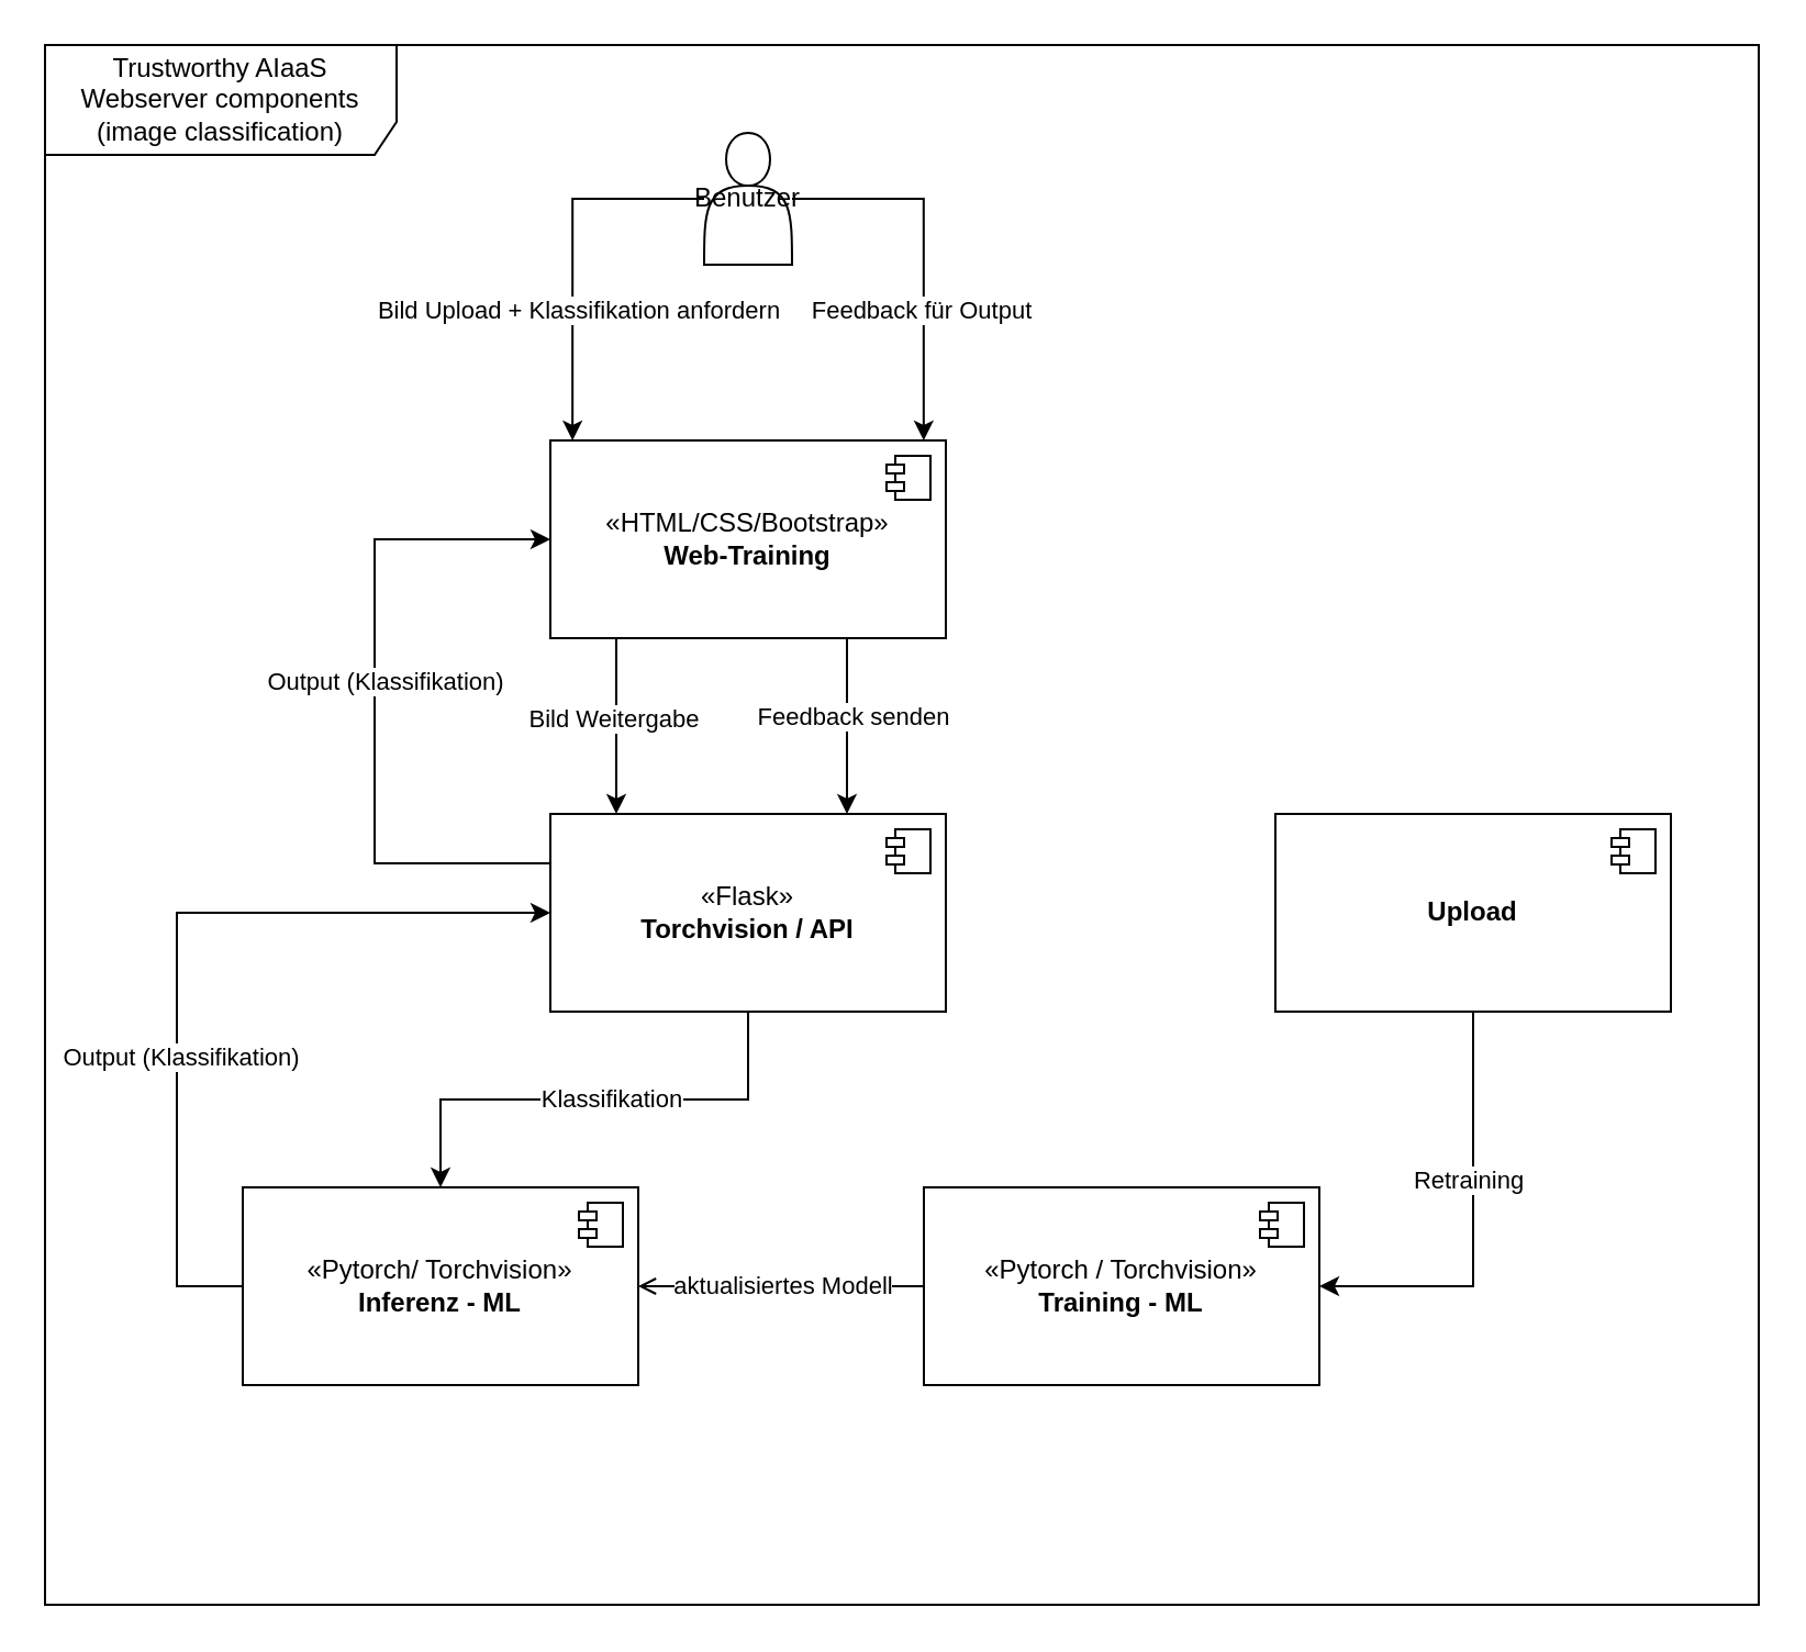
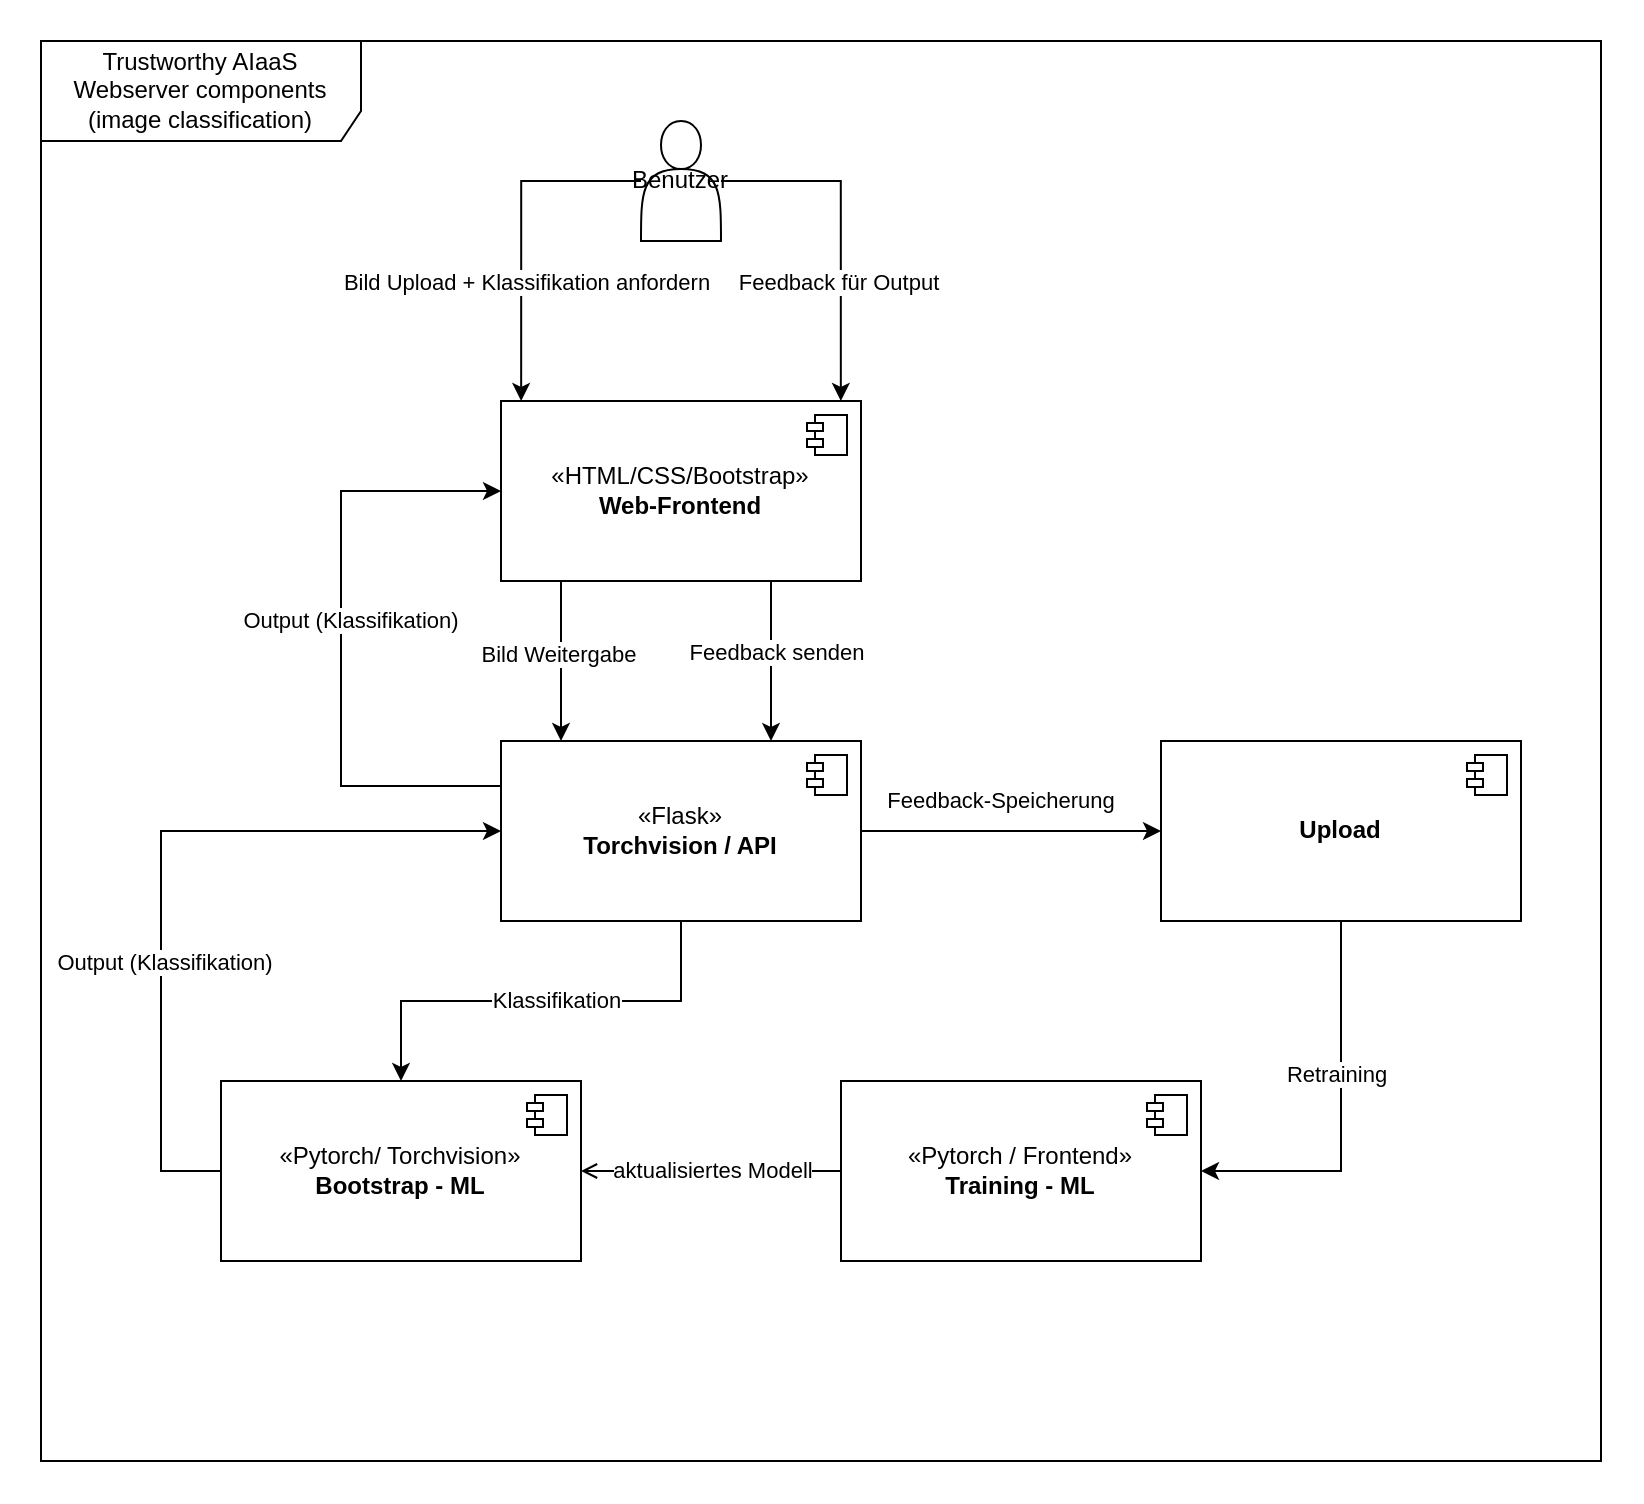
- <mxCell id="10" value="«HTML/CSS/Bootstrap»&lt;br&gt;&lt;b&gt;Web-Training&lt;/b&gt;" style="html=1;dropTarget=0;whiteSpace=wrap;" parent="2" vertex="1"><mxGeometry x="230" y="180" width="180" height="90" as="geometry" /></mxCell>
+ <mxCell id="10" value="«HTML/CSS/Bootstrap»&lt;br&gt;&lt;b&gt;Web-Frontend&lt;/b&gt;" style="html=1;dropTarget=0;whiteSpace=wrap;" parent="2" vertex="1"><mxGeometry x="230" y="180" width="180" height="90" as="geometry" /></mxCell>
+ <mxCell id="14" value="Feedback-Speicherung" style="edgeStyle=orthogonalEdgeStyle;rounded=0;orthogonalLoop=1;jettySize=auto;html=1;entryX=0;entryY=0.5;entryDx=0;entryDy=0;" parent="2" source="17" target="25" edge="1"><mxGeometry x="-0.067" y="15" relative="1" as="geometry"><mxPoint as="offset" /></mxGeometry></mxCell>
- <mxCell id="21" value="«Pytorch/ Torchvision»&lt;br&gt;&lt;b&gt;Inferenz - ML&lt;/b&gt;" style="html=1;dropTarget=0;whiteSpace=wrap;" parent="2" vertex="1"><mxGeometry x="90" y="520" width="180" height="90" as="geometry" /></mxCell>
+ <mxCell id="21" value="«Pytorch/ Torchvision»&lt;br&gt;&lt;b&gt;Bootstrap - ML&lt;/b&gt;" style="html=1;dropTarget=0;whiteSpace=wrap;" parent="2" vertex="1"><mxGeometry x="90" y="520" width="180" height="90" as="geometry" /></mxCell>
- <mxCell id="29" value="«Pytorch / Torchvision»&lt;br&gt;&lt;b&gt;Training - ML&lt;/b&gt;" style="html=1;dropTarget=0;whiteSpace=wrap;" parent="2" vertex="1"><mxGeometry x="400" y="520" width="180" height="90" as="geometry" /></mxCell>
+ <mxCell id="29" value="«Pytorch / Frontend»&lt;br&gt;&lt;b&gt;Training - ML&lt;/b&gt;" style="html=1;dropTarget=0;whiteSpace=wrap;" parent="2" vertex="1"><mxGeometry x="400" y="520" width="180" height="90" as="geometry" /></mxCell>
